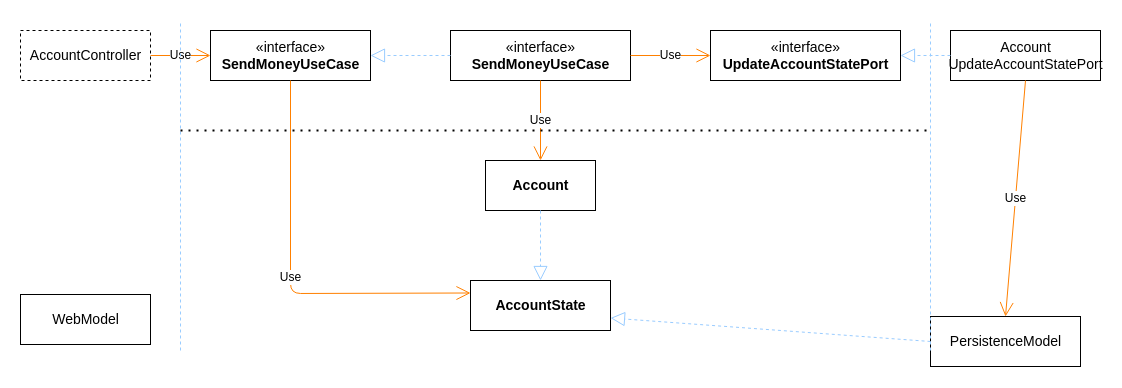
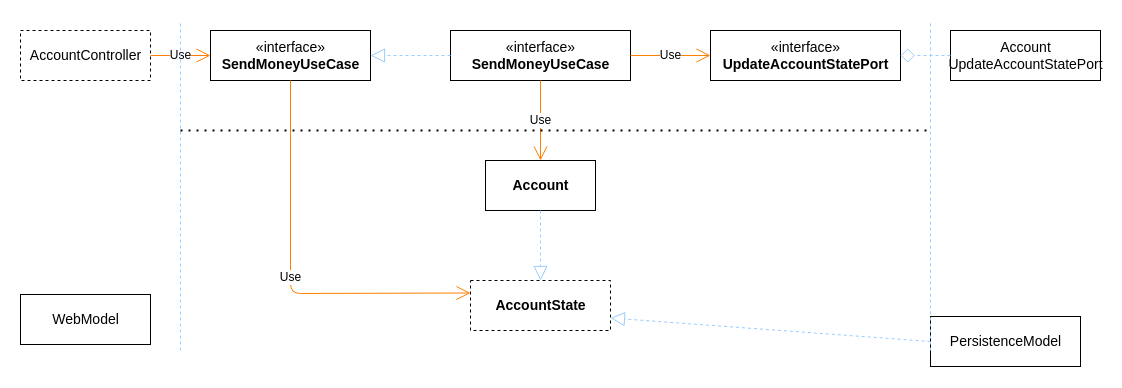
- <mxCell id="13" value="" style="endArrow=block;dashed=1;endFill=0;endSize=12;html=1;fontSize=14;strokeWidth=1;entryX=1;entryY=0.5;entryDx=0;entryDy=0;exitX=0;exitY=0.5;exitDx=0;exitDy=0;strokeColor=#99CCFF;" parent="1" source="12" target="4" edge="1"><mxGeometry width="160" relative="1" as="geometry"><mxPoint x="1050" y="-20" as="sourcePoint" /><mxPoint x="970" y="-20" as="targetPoint" /></mxGeometry></mxCell>
+ <mxCell id="13" value="" style="endArrow=diamond;dashed=1;endFill=0;endSize=12;html=1;fontSize=14;strokeWidth=1;entryX=1;entryY=0.5;entryDx=0;entryDy=0;exitX=0;exitY=0.5;exitDx=0;exitDy=0;strokeColor=#99CCFF;" parent="1" source="12" target="4" edge="1"><mxGeometry width="160" relative="1" as="geometry"><mxPoint x="1050" y="-20" as="sourcePoint" /><mxPoint x="970" y="-20" as="targetPoint" /></mxGeometry></mxCell>
- <mxCell id="15" value="Use" style="endArrow=open;endSize=12;html=1;fontSize=12;strokeColor=#FF8000;strokeWidth=1;exitX=0.5;exitY=1;exitDx=0;exitDy=0;entryX=0.5;entryY=0;entryDx=0;entryDy=0;" parent="1" source="12" target="14" edge="1"><mxGeometry width="160" relative="1" as="geometry"><mxPoint x="1010" y="300" as="sourcePoint" /><mxPoint x="1040" y="120" as="targetPoint" /></mxGeometry></mxCell>
- <mxCell id="19" value="AccountState" style="html=1;fontSize=14;fontStyle=1" vertex="1" parent="1"><mxGeometry x="470" y="280" width="140" height="50" as="geometry" /></mxCell>
+ <mxCell id="19" value="AccountState" style="html=1;fontSize=14;fontStyle=1;dashed=1;" vertex="1" parent="1"><mxGeometry x="470" y="280" width="140" height="50" as="geometry" /></mxCell>
